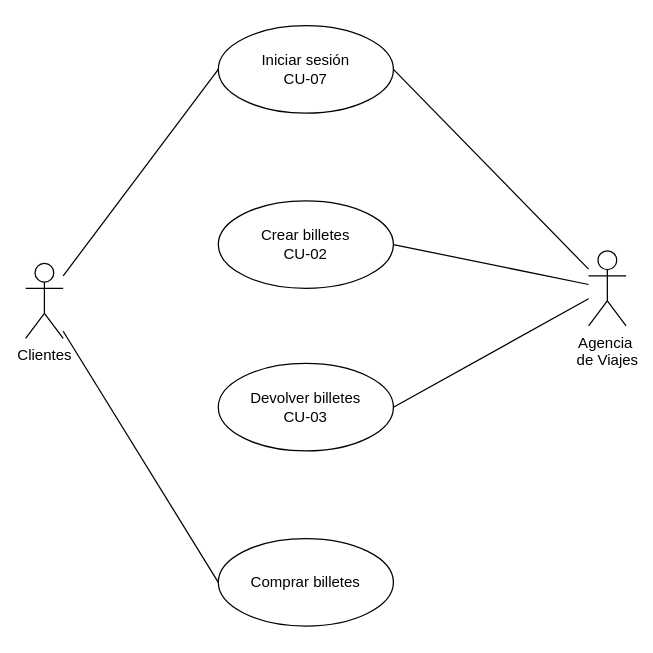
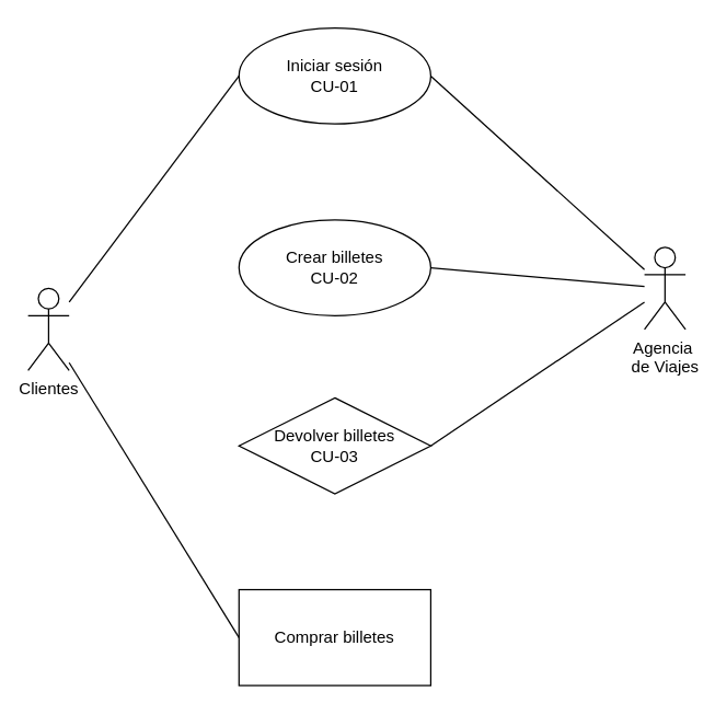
- <mxCell id="4" value="Iniciar sesión&lt;div&gt;CU-07&lt;/div&gt;" style="ellipse;whiteSpace=wrap;html=1;" vertex="1" parent="1"><mxGeometry x="174" y="20" width="140" height="70" as="geometry" /></mxCell>
+ <mxCell id="4" value="Iniciar sesión&lt;div&gt;CU-01&lt;/div&gt;" style="ellipse;whiteSpace=wrap;html=1;" vertex="1" parent="1"><mxGeometry x="174" y="20" width="140" height="70" as="geometry" /></mxCell>
- <mxCell id="3" value="Agencia&amp;nbsp;&lt;div&gt;de Viajes&lt;/div&gt;" style="shape=umlActor;verticalLabelPosition=bottom;verticalAlign=top;html=1;" vertex="1" parent="1"><mxGeometry x="470" y="200" width="30" height="60" as="geometry" /></mxCell>
+ <mxCell id="3" value="Agencia&amp;nbsp;&lt;div&gt;de Viajes&lt;/div&gt;" style="shape=umlActor;verticalLabelPosition=bottom;verticalAlign=top;html=1;" vertex="1" parent="1"><mxGeometry x="470" y="180" width="30" height="60" as="geometry" /></mxCell>
- <mxCell id="6" value="Devolver billetes&lt;div&gt;CU-03&lt;/div&gt;" style="ellipse;whiteSpace=wrap;html=1;" vertex="1" parent="1"><mxGeometry x="174" y="290" width="140" height="70" as="geometry" /></mxCell>
+ <mxCell id="6" value="Devolver billetes&lt;div&gt;CU-03&lt;/div&gt;" style="rhombus;whiteSpace=wrap;html=1;" vertex="1" parent="1"><mxGeometry x="174" y="290" width="140" height="70" as="geometry" /></mxCell>
- <mxCell id="7" value="Comprar billetes" style="ellipse;whiteSpace=wrap;html=1;" vertex="1" parent="1"><mxGeometry x="174" y="430" width="140" height="70" as="geometry" /></mxCell>
+ <mxCell id="7" value="Comprar billetes" style="whiteSpace=wrap;html=1;rounded=0;" vertex="1" parent="1"><mxGeometry x="174" y="430" width="140" height="70" as="geometry" /></mxCell>
